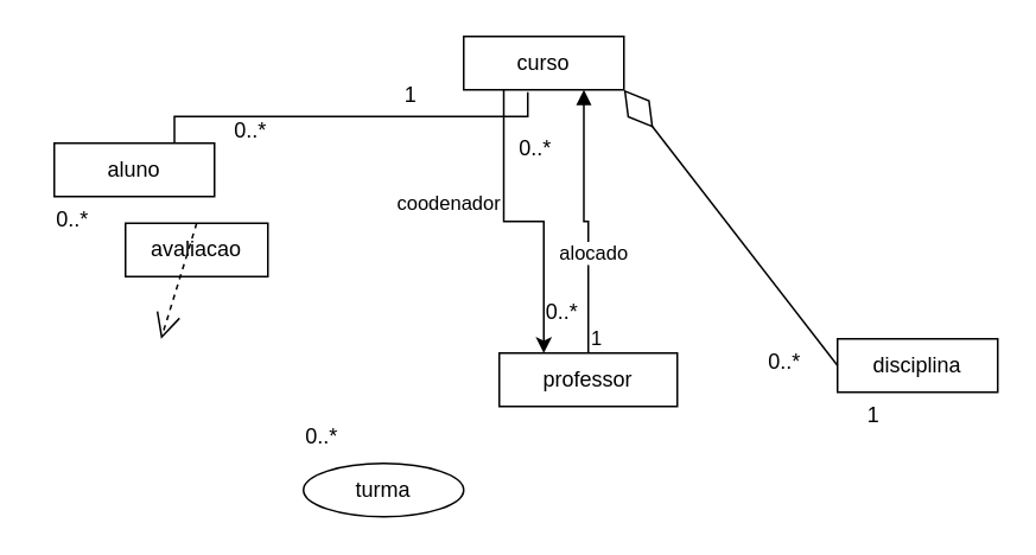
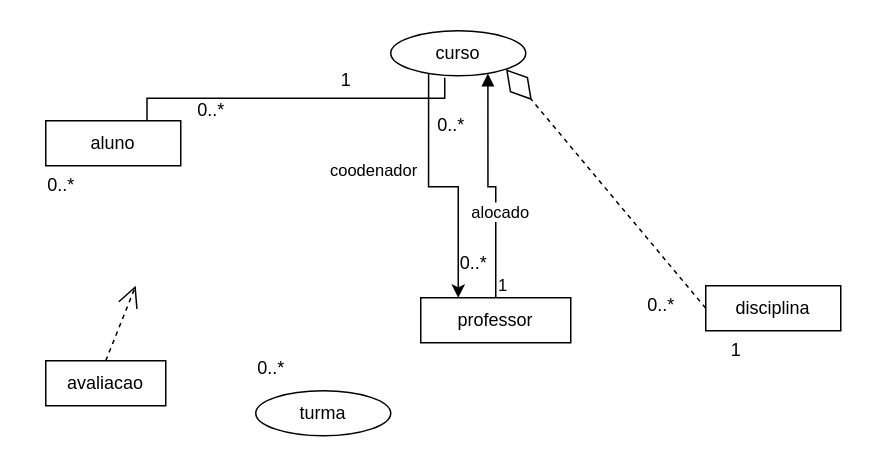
- <mxCell id="6" value="curso" style="html=1;whiteSpace=wrap;" parent="1" vertex="1"><mxGeometry y="20" width="90" height="30" as="geometry" x="260" /></mxCell>
+ <mxCell id="6" value="curso" style="ellipse;html=1;whiteSpace=wrap;" parent="1" vertex="1"><mxGeometry y="20" width="90" height="30" as="geometry" x="260" /></mxCell>
- <mxCell id="10" value="" style="endArrow=diamondThin;endFill=0;endSize=24;html=1;rounded=0;entryX=1;entryY=1;entryDx=0;entryDy=0;exitX=0;exitY=0.5;exitDx=0;exitDy=0;" parent="1" source="7" target="6" edge="1"><mxGeometry width="160" relative="1" as="geometry"><mxPoint x="210" y="230" as="sourcePoint" /><mxPoint x="370" y="230" as="targetPoint" /></mxGeometry></mxCell>
+ <mxCell id="10" value="" style="endArrow=diamondThin;endFill=0;endSize=24;html=1;rounded=0;entryX=1;entryY=1;entryDx=0;entryDy=0;exitX=0;exitY=0.5;exitDx=0;exitDy=0;dashed=1;" parent="1" source="7" target="6" edge="1"><mxGeometry width="160" relative="1" as="geometry"><mxPoint x="210" y="230" as="sourcePoint" /><mxPoint x="370" y="230" as="targetPoint" /></mxGeometry></mxCell>
- <mxCell id="2" value="avaliacao" style="html=1;whiteSpace=wrap;" parent="1" vertex="1"><mxGeometry x="70" y="125" width="80" height="30" as="geometry" /></mxCell>
+ <mxCell id="2" value="avaliacao" style="html=1;whiteSpace=wrap;" parent="1" vertex="1"><mxGeometry x="30" y="240" width="80" height="30" as="geometry" /></mxCell>
